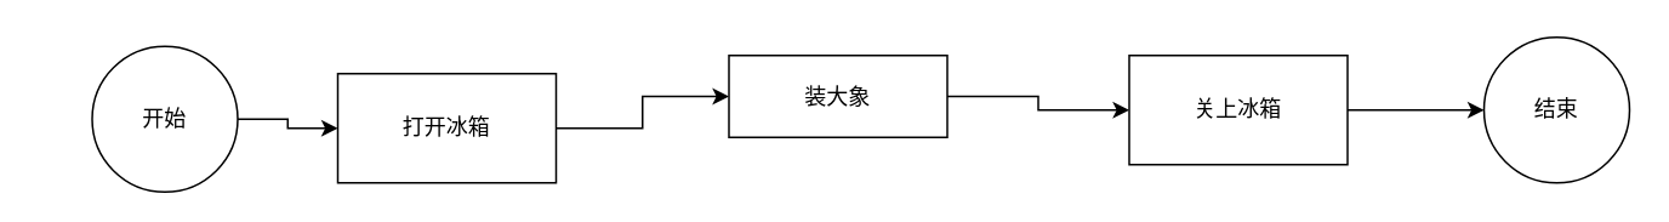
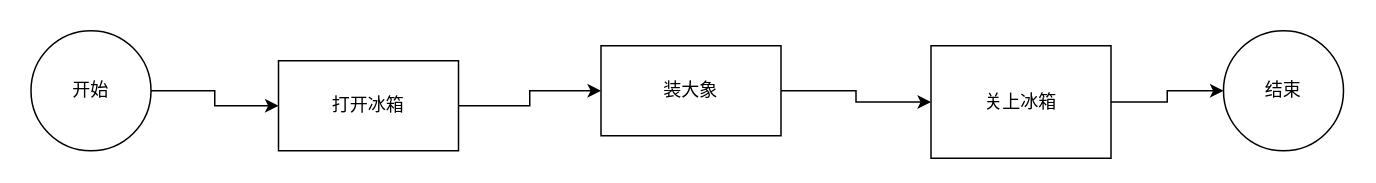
- <mxCell id="7" value="装大象" style="rounded=0;whiteSpace=wrap;html=1;" vertex="1" parent="1"><mxGeometry x="400" y="30" width="120" height="45" as="geometry" /></mxCell>
+ <mxCell id="7" value="装大象" style="rounded=0;whiteSpace=wrap;html=1;" vertex="1" parent="1"><mxGeometry x="400" y="30" width="120" height="60" as="geometry" /></mxCell>
- <mxCell id="9" value="关上冰箱" style="rounded=0;whiteSpace=wrap;html=1;" vertex="1" parent="1"><mxGeometry x="620" y="30" width="120" height="60" as="geometry" /></mxCell>
+ <mxCell id="9" value="关上冰箱" style="rounded=0;whiteSpace=wrap;html=1;" vertex="1" parent="1"><mxGeometry x="620" y="30" width="120" height="75" as="geometry" /></mxCell>
- <mxCell id="3" value="开始" style="ellipse;whiteSpace=wrap;html=1;aspect=fixed;" vertex="1" parent="1"><mxGeometry x="50" y="25" width="80" height="80" as="geometry" /></mxCell>
+ <mxCell id="3" value="开始" style="ellipse;whiteSpace=wrap;html=1;aspect=fixed;" vertex="1" parent="1"><mxGeometry x="20" y="20" width="80" height="80" as="geometry" /></mxCell>
